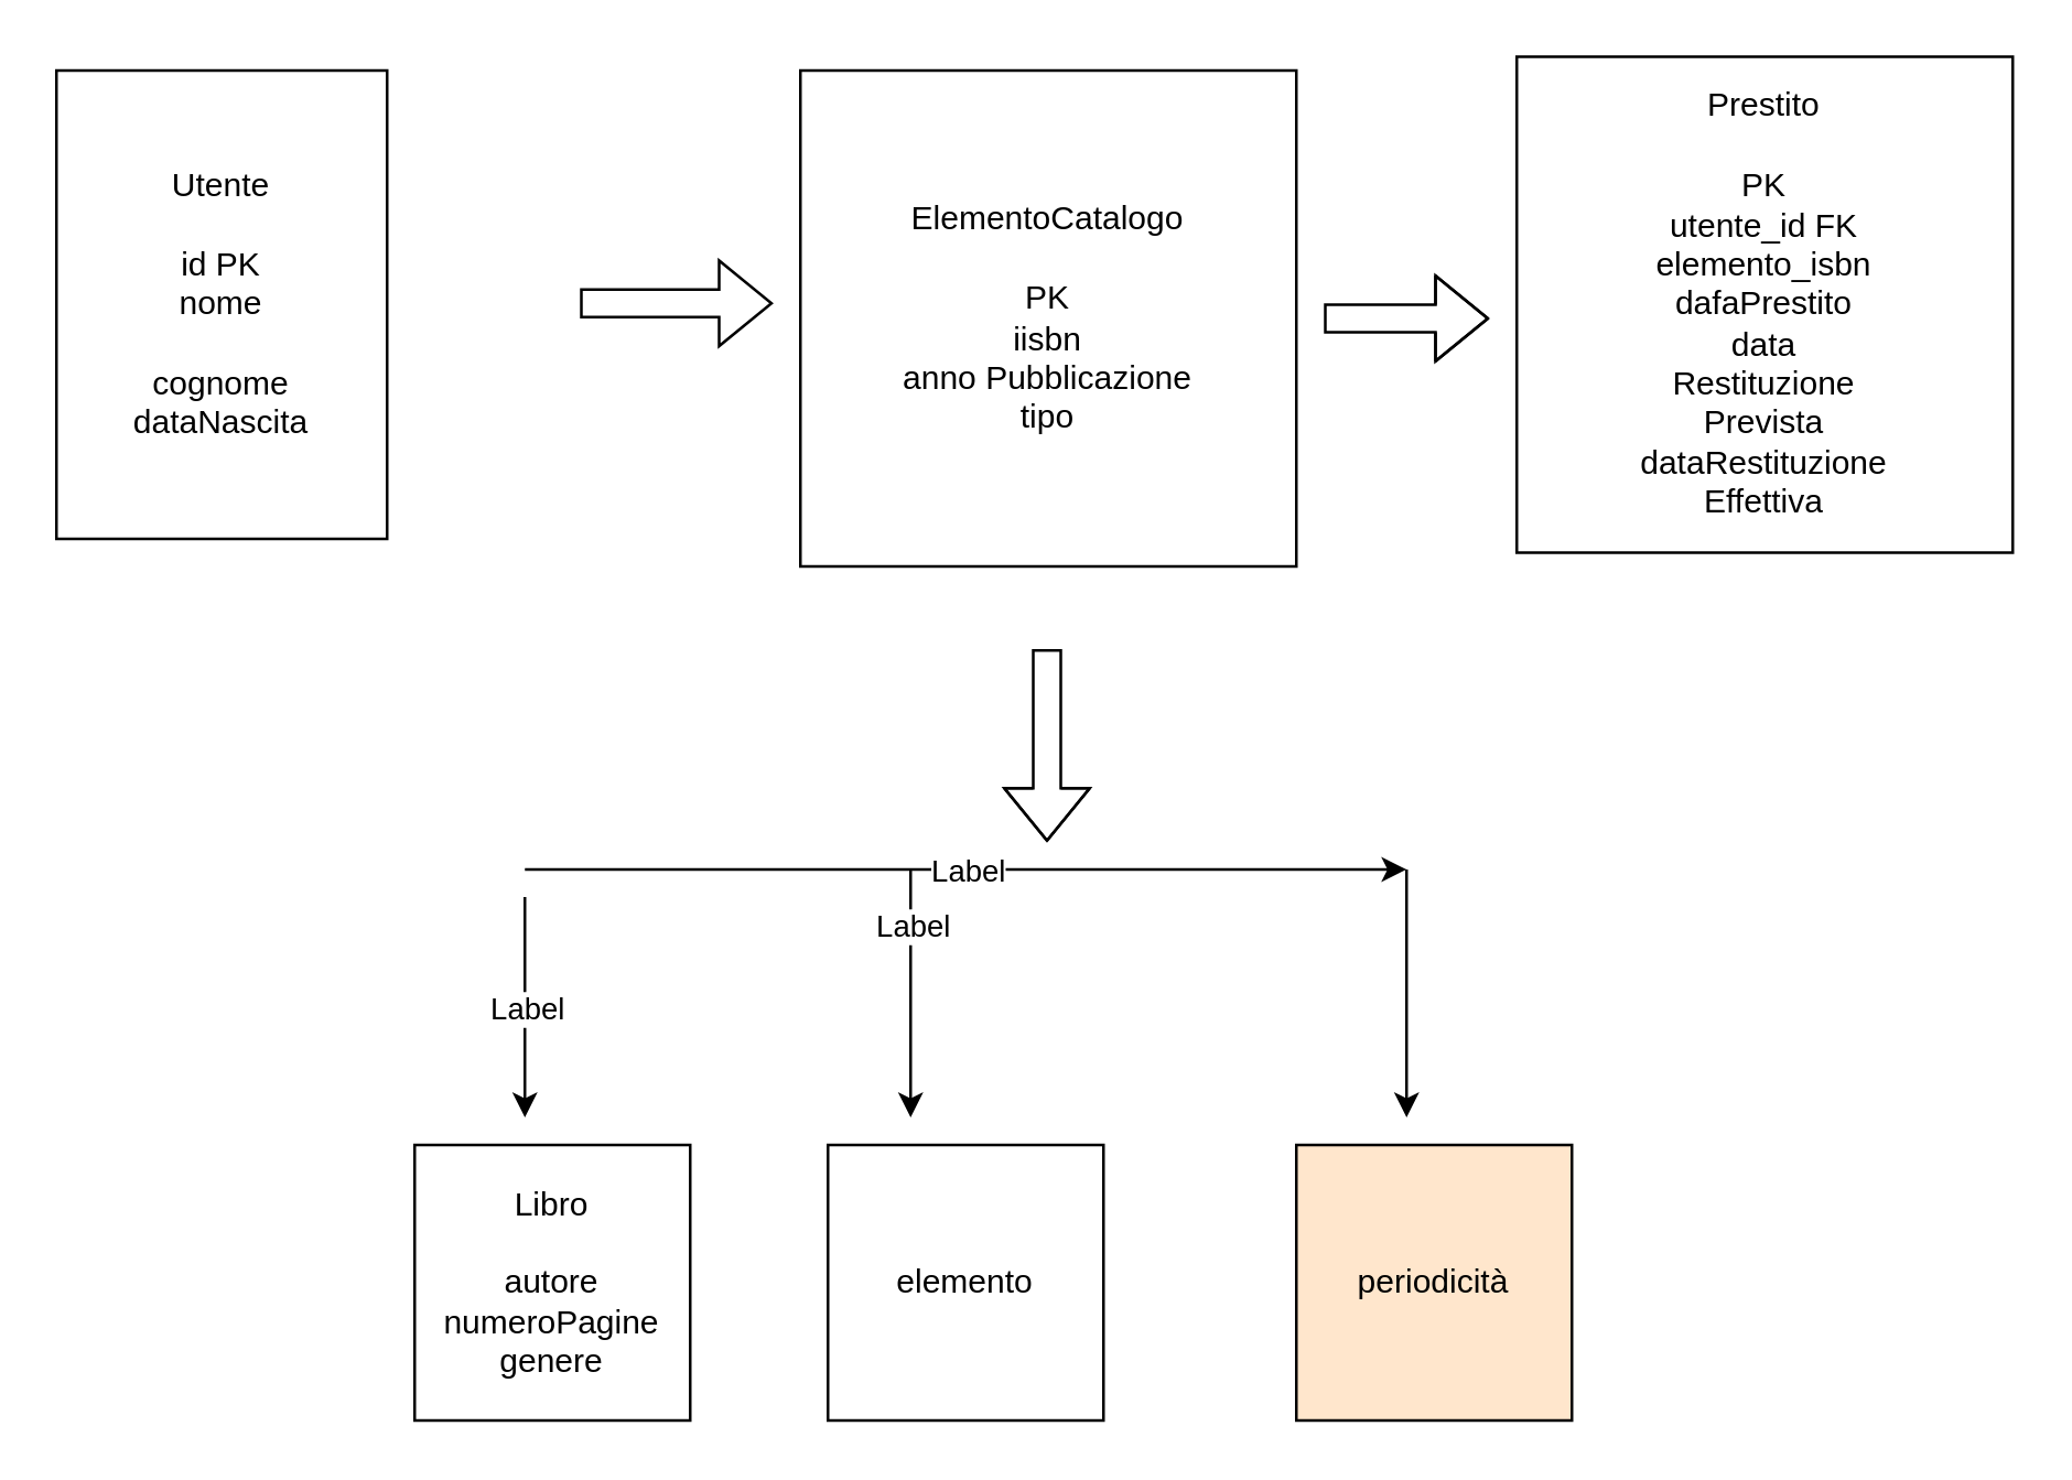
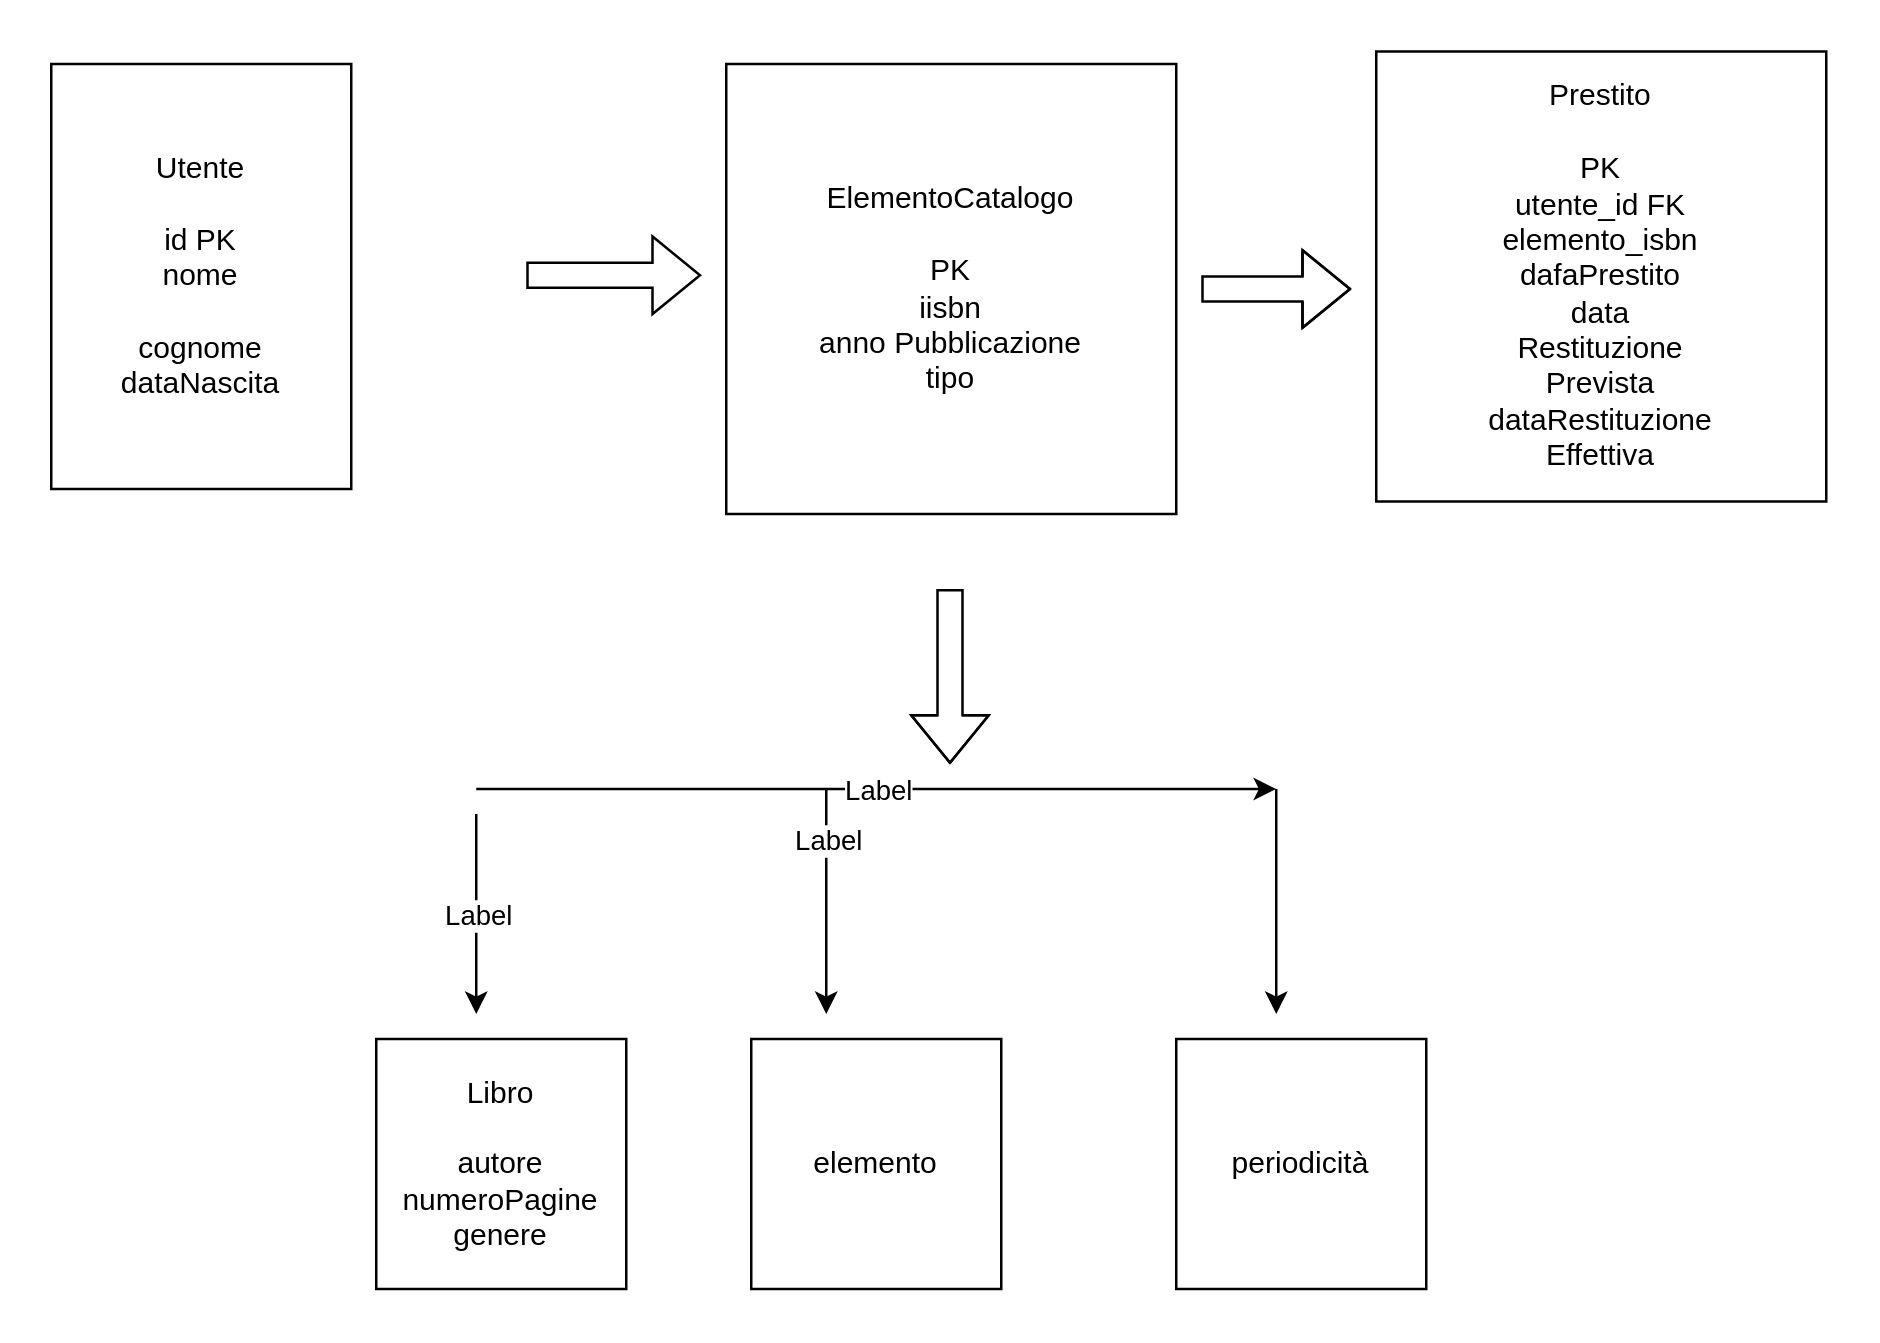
- <mxCell id="11" value="periodicità" style="whiteSpace=wrap;html=1;aspect=fixed;fillColor=#ffe6cc;" vertex="1" parent="1"><mxGeometry x="470" y="415" width="100" height="100" as="geometry" /></mxCell>
+ <mxCell id="11" value="periodicità" style="whiteSpace=wrap;html=1;aspect=fixed;" vertex="1" parent="1"><mxGeometry x="470" y="415" width="100" height="100" as="geometry" /></mxCell>
